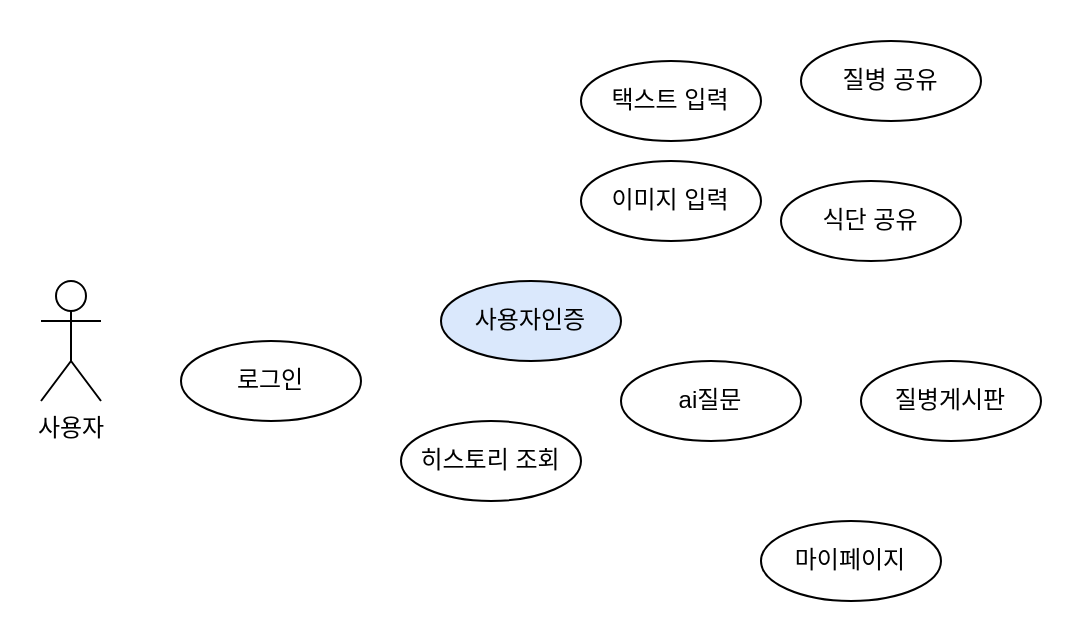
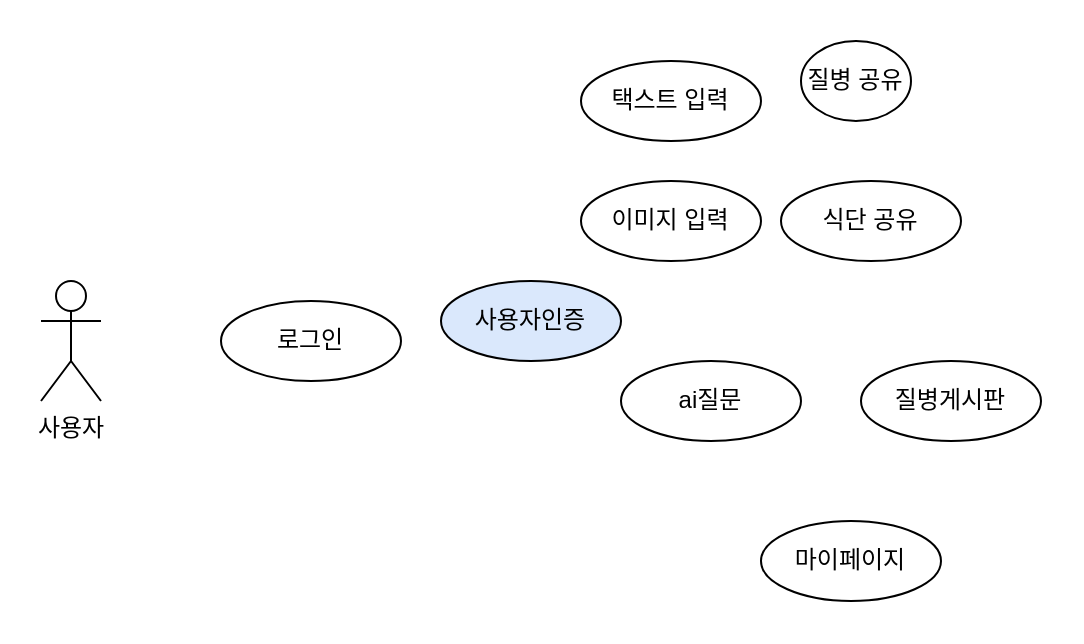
- <mxCell id="12" value="질병 공유" style="ellipse;whiteSpace=wrap;html=1;" vertex="1" parent="1"><mxGeometry x="400" y="20" width="90" height="40" as="geometry" /></mxCell>
+ <mxCell id="12" value="질병 공유" style="ellipse;whiteSpace=wrap;html=1;" vertex="1" parent="1"><mxGeometry x="400" y="20" width="55" height="40" as="geometry" /></mxCell>
- <mxCell id="10" value="이미지 입력" style="ellipse;whiteSpace=wrap;html=1;" vertex="1" parent="1"><mxGeometry x="290" y="80" width="90" height="40" as="geometry" /></mxCell>
+ <mxCell id="10" value="이미지 입력" style="ellipse;whiteSpace=wrap;html=1;" vertex="1" parent="1"><mxGeometry x="290" y="90" width="90" height="40" as="geometry" /></mxCell>
- <mxCell id="3" value="로그인" style="ellipse;whiteSpace=wrap;html=1;" vertex="1" parent="1"><mxGeometry x="90" y="170" width="90" height="40" as="geometry" /></mxCell>
+ <mxCell id="3" value="로그인" style="ellipse;whiteSpace=wrap;html=1;" vertex="1" parent="1"><mxGeometry x="110" y="150" width="90" height="40" as="geometry" /></mxCell>
- <mxCell id="5" value="히스토리 조회" style="ellipse;whiteSpace=wrap;html=1;" vertex="1" parent="1"><mxGeometry x="200" y="210" width="90" height="40" as="geometry" /></mxCell>
